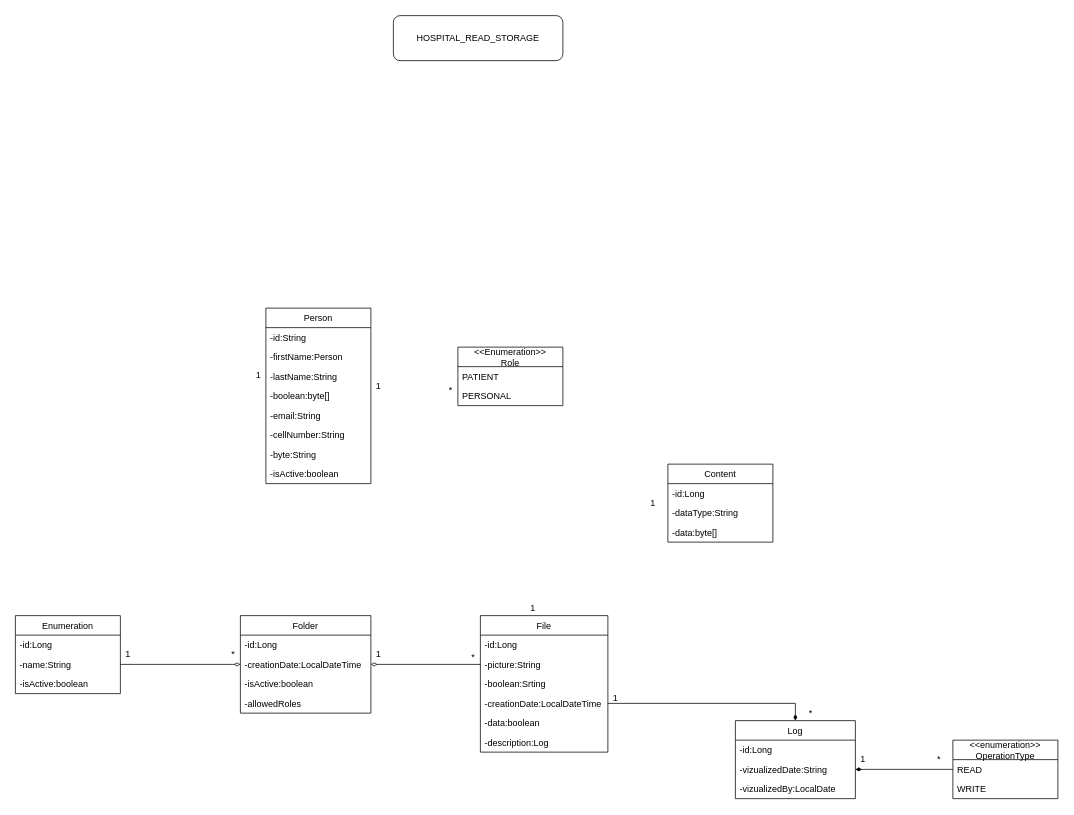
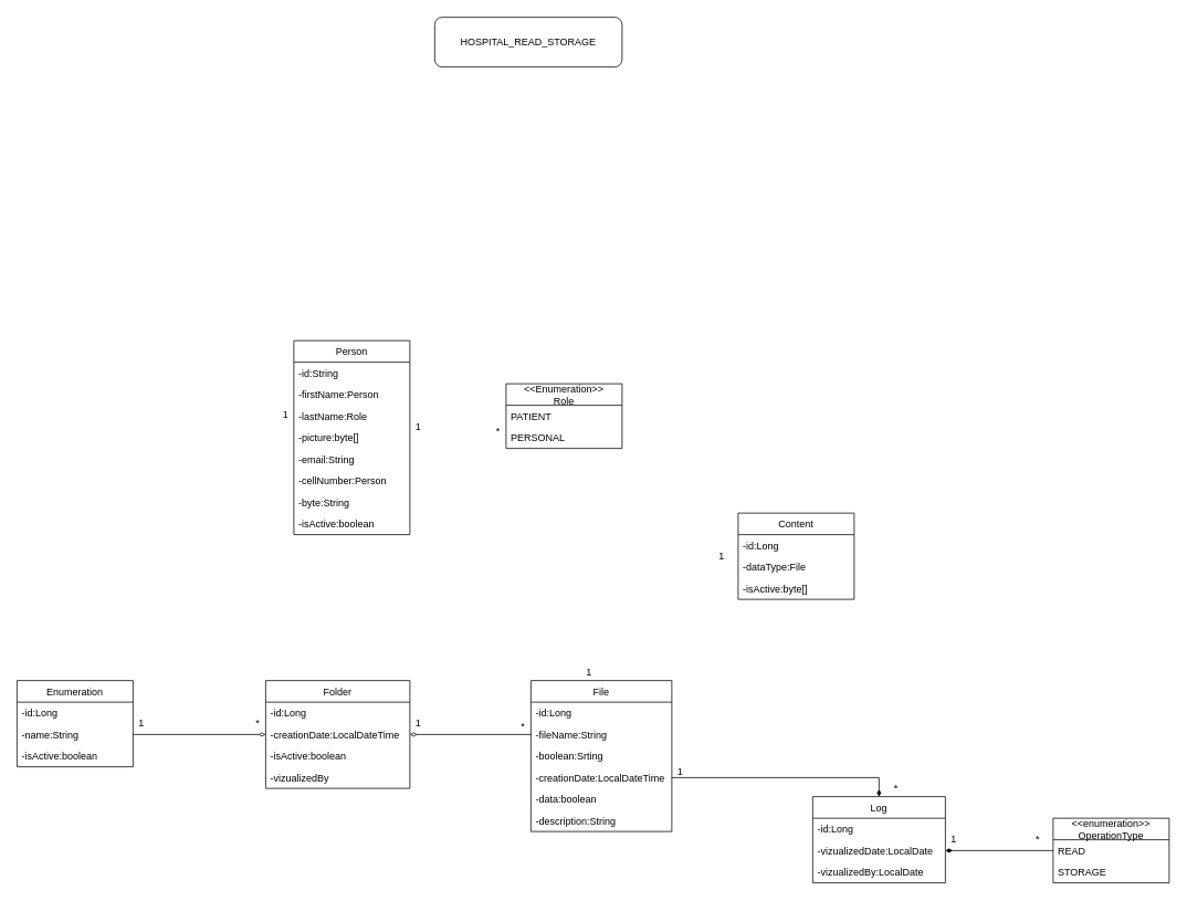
- <mxCell id="5" value="-lastName:String" style="text;strokeColor=none;fillColor=none;align=left;verticalAlign=top;spacingLeft=4;spacingRight=4;overflow=hidden;rotatable=0;points=[[0,0.5],[1,0.5]];portConstraint=eastwest;" parent="2" vertex="1"><mxGeometry y="78" width="140" height="26" as="geometry" /></mxCell>
+ <mxCell id="5" value="-lastName:Role" style="text;strokeColor=none;fillColor=none;align=left;verticalAlign=top;spacingLeft=4;spacingRight=4;overflow=hidden;rotatable=0;points=[[0,0.5],[1,0.5]];portConstraint=eastwest;" parent="2" vertex="1"><mxGeometry y="78" width="140" height="26" as="geometry" /></mxCell>
- <mxCell id="6" value="-boolean:byte[]" style="text;strokeColor=none;fillColor=none;align=left;verticalAlign=top;spacingLeft=4;spacingRight=4;overflow=hidden;rotatable=0;points=[[0,0.5],[1,0.5]];portConstraint=eastwest;" parent="2" vertex="1"><mxGeometry y="104" width="140" height="26" as="geometry" /></mxCell>
+ <mxCell id="6" value="-picture:byte[]" style="text;strokeColor=none;fillColor=none;align=left;verticalAlign=top;spacingLeft=4;spacingRight=4;overflow=hidden;rotatable=0;points=[[0,0.5],[1,0.5]];portConstraint=eastwest;" parent="2" vertex="1"><mxGeometry y="104" width="140" height="26" as="geometry" /></mxCell>
- <mxCell id="8" value="-cellNumber:String" style="text;strokeColor=none;fillColor=none;align=left;verticalAlign=top;spacingLeft=4;spacingRight=4;overflow=hidden;rotatable=0;points=[[0,0.5],[1,0.5]];portConstraint=eastwest;" parent="2" vertex="1"><mxGeometry y="156" width="140" height="26" as="geometry" /></mxCell>
+ <mxCell id="8" value="-cellNumber:Person" style="text;strokeColor=none;fillColor=none;align=left;verticalAlign=top;spacingLeft=4;spacingRight=4;overflow=hidden;rotatable=0;points=[[0,0.5],[1,0.5]];portConstraint=eastwest;" parent="2" vertex="1"><mxGeometry y="156" width="140" height="26" as="geometry" /></mxCell>
- <mxCell id="44" value="-dataType:String" style="text;strokeColor=none;fillColor=none;align=left;verticalAlign=top;spacingLeft=4;spacingRight=4;overflow=hidden;rotatable=0;points=[[0,0.5],[1,0.5]];portConstraint=eastwest;" parent="42" vertex="1"><mxGeometry y="52" width="140" height="26" as="geometry" /></mxCell>
+ <mxCell id="44" value="-dataType:File" style="text;strokeColor=none;fillColor=none;align=left;verticalAlign=top;spacingLeft=4;spacingRight=4;overflow=hidden;rotatable=0;points=[[0,0.5],[1,0.5]];portConstraint=eastwest;" parent="42" vertex="1"><mxGeometry y="52" width="140" height="26" as="geometry" /></mxCell>
- <mxCell id="45" value="-data:byte[]" style="text;strokeColor=none;fillColor=none;align=left;verticalAlign=top;spacingLeft=4;spacingRight=4;overflow=hidden;rotatable=0;points=[[0,0.5],[1,0.5]];portConstraint=eastwest;" parent="42" vertex="1"><mxGeometry y="78" width="140" height="26" as="geometry" /></mxCell>
+ <mxCell id="45" value="-isActive:byte[]" style="text;strokeColor=none;fillColor=none;align=left;verticalAlign=top;spacingLeft=4;spacingRight=4;overflow=hidden;rotatable=0;points=[[0,0.5],[1,0.5]];portConstraint=eastwest;" parent="42" vertex="1"><mxGeometry y="78" width="140" height="26" as="geometry" /></mxCell>
- <mxCell id="27" value="-picture:String" style="text;strokeColor=none;fillColor=none;align=left;verticalAlign=top;spacingLeft=4;spacingRight=4;overflow=hidden;rotatable=0;points=[[0,0.5],[1,0.5]];portConstraint=eastwest;" parent="25" vertex="1"><mxGeometry y="52" width="170" height="26" as="geometry" /></mxCell>
+ <mxCell id="27" value="-fileName:String" style="text;strokeColor=none;fillColor=none;align=left;verticalAlign=top;spacingLeft=4;spacingRight=4;overflow=hidden;rotatable=0;points=[[0,0.5],[1,0.5]];portConstraint=eastwest;" parent="25" vertex="1"><mxGeometry y="52" width="170" height="26" as="geometry" /></mxCell>
- <mxCell id="15" value="-allowedRoles" style="text;strokeColor=none;fillColor=none;align=left;verticalAlign=top;spacingLeft=4;spacingRight=4;overflow=hidden;rotatable=0;points=[[0,0.5],[1,0.5]];portConstraint=eastwest;" vertex="1" parent="11"><mxGeometry y="104" width="174" height="26" as="geometry" /></mxCell>
+ <mxCell id="15" value="-vizualizedBy" style="text;strokeColor=none;fillColor=none;align=left;verticalAlign=top;spacingLeft=4;spacingRight=4;overflow=hidden;rotatable=0;points=[[0,0.5],[1,0.5]];portConstraint=eastwest;" vertex="1" parent="11"><mxGeometry y="104" width="174" height="26" as="geometry" /></mxCell>
- <mxCell id="31" value="-description:Log" style="text;strokeColor=none;fillColor=none;align=left;verticalAlign=top;spacingLeft=4;spacingRight=4;overflow=hidden;rotatable=0;points=[[0,0.5],[1,0.5]];portConstraint=eastwest;" parent="25" vertex="1"><mxGeometry y="156" width="170" height="26" as="geometry" /></mxCell>
+ <mxCell id="31" value="-description:String" style="text;strokeColor=none;fillColor=none;align=left;verticalAlign=top;spacingLeft=4;spacingRight=4;overflow=hidden;rotatable=0;points=[[0,0.5],[1,0.5]];portConstraint=eastwest;" parent="25" vertex="1"><mxGeometry y="156" width="170" height="26" as="geometry" /></mxCell>
- <mxCell id="37" value="-vizualizedDate:String" style="text;strokeColor=none;fillColor=none;align=left;verticalAlign=top;spacingLeft=4;spacingRight=4;overflow=hidden;rotatable=0;points=[[0,0.5],[1,0.5]];portConstraint=eastwest;" parent="35" vertex="1"><mxGeometry y="52" width="160" height="26" as="geometry" /></mxCell>
+ <mxCell id="37" value="-vizualizedDate:LocalDate" style="text;strokeColor=none;fillColor=none;align=left;verticalAlign=top;spacingLeft=4;spacingRight=4;overflow=hidden;rotatable=0;points=[[0,0.5],[1,0.5]];portConstraint=eastwest;" parent="35" vertex="1"><mxGeometry y="52" width="160" height="26" as="geometry" /></mxCell>
- <mxCell id="56" value="WRITE" style="text;strokeColor=none;fillColor=none;align=left;verticalAlign=top;spacingLeft=4;spacingRight=4;overflow=hidden;rotatable=0;points=[[0,0.5],[1,0.5]];portConstraint=eastwest;" parent="54" vertex="1"><mxGeometry y="52" width="140" height="26" as="geometry" /></mxCell>
+ <mxCell id="56" value="STORAGE" style="text;strokeColor=none;fillColor=none;align=left;verticalAlign=top;spacingLeft=4;spacingRight=4;overflow=hidden;rotatable=0;points=[[0,0.5],[1,0.5]];portConstraint=eastwest;" parent="54" vertex="1"><mxGeometry y="52" width="140" height="26" as="geometry" /></mxCell>
